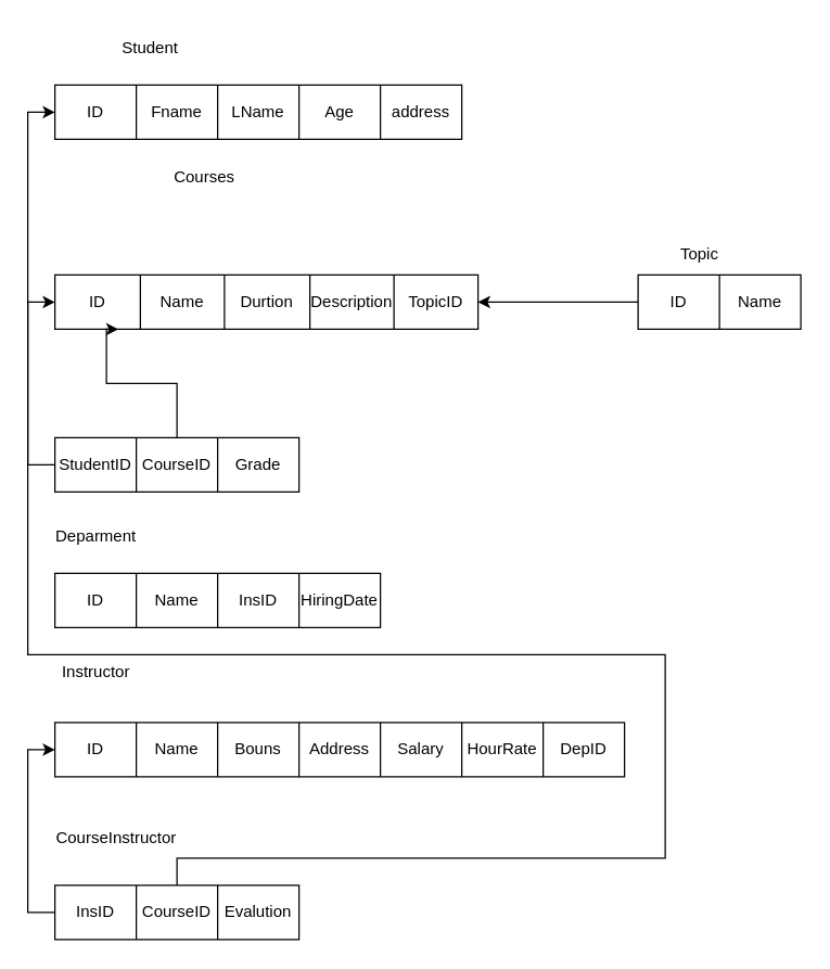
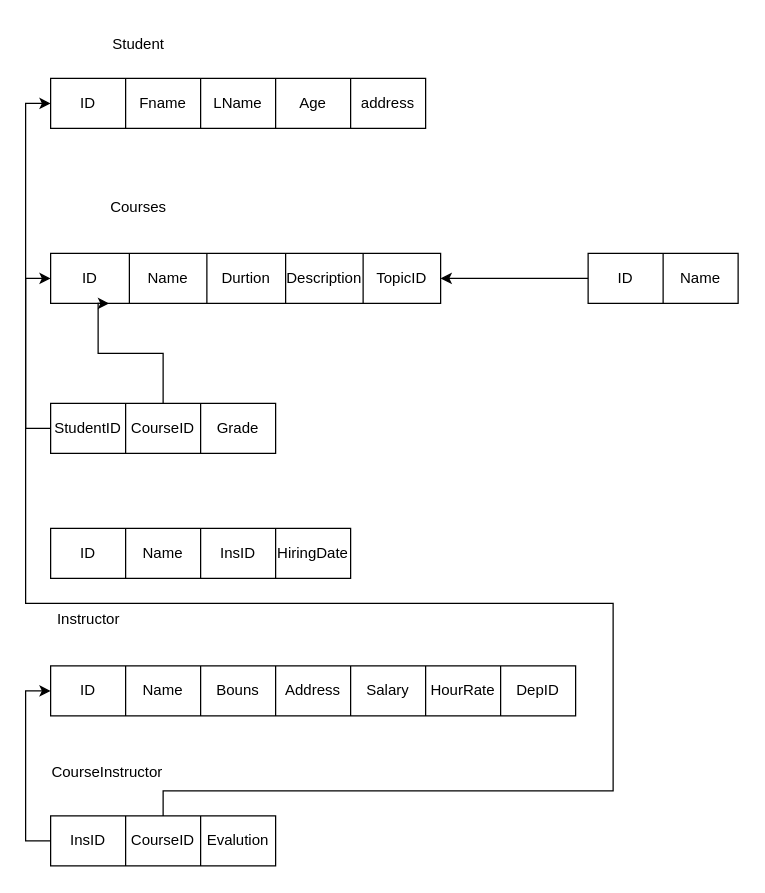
- <mxCell id="3" value="Courses" style="text;html=1;align=center;verticalAlign=middle;resizable=0;points=[];autosize=1;strokeColor=none;fillColor=none;" vertex="1" parent="1"><mxGeometry x="115" y="115" width="70" height="30" as="geometry" /></mxCell>
+ <mxCell id="3" value="Courses" style="text;html=1;align=center;verticalAlign=middle;resizable=0;points=[];autosize=1;strokeColor=none;fillColor=none;" vertex="1" parent="1"><mxGeometry x="75" y="150" width="70" height="30" as="geometry" /></mxCell>
- <mxCell id="25" value="Topic" style="text;html=1;align=center;verticalAlign=middle;resizable=0;points=[];autosize=1;strokeColor=none;fillColor=none;" vertex="1" parent="1"><mxGeometry x="490" y="172" width="50" height="30" as="geometry" /></mxCell>
- <mxCell id="31" value="Deparment" style="text;html=1;align=center;verticalAlign=middle;resizable=0;points=[];autosize=1;strokeColor=none;fillColor=none;" vertex="1" parent="1"><mxGeometry x="30" y="380" width="80" height="30" as="geometry" /></mxCell>
